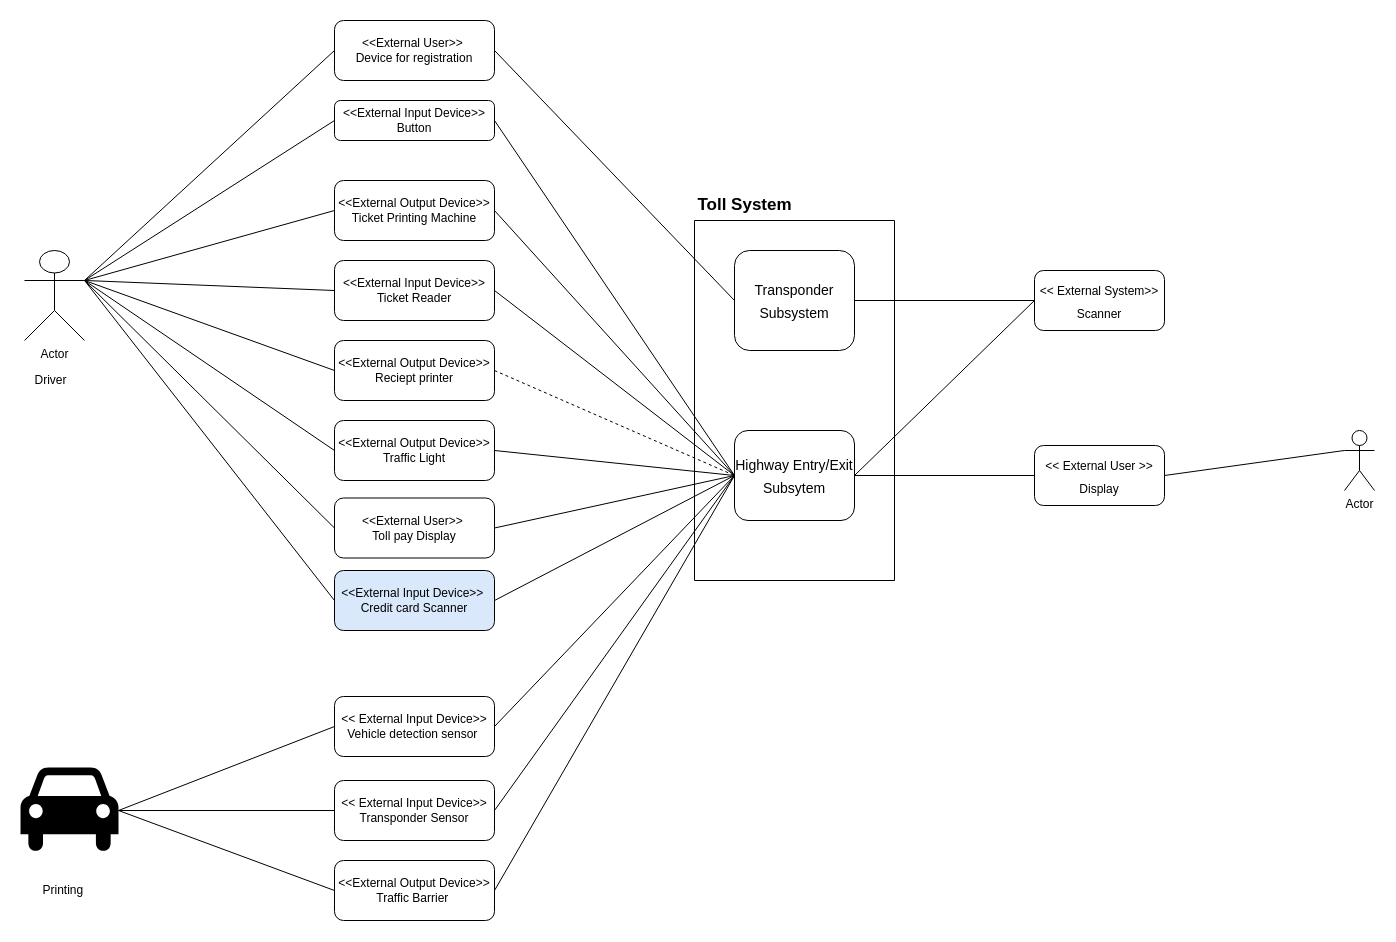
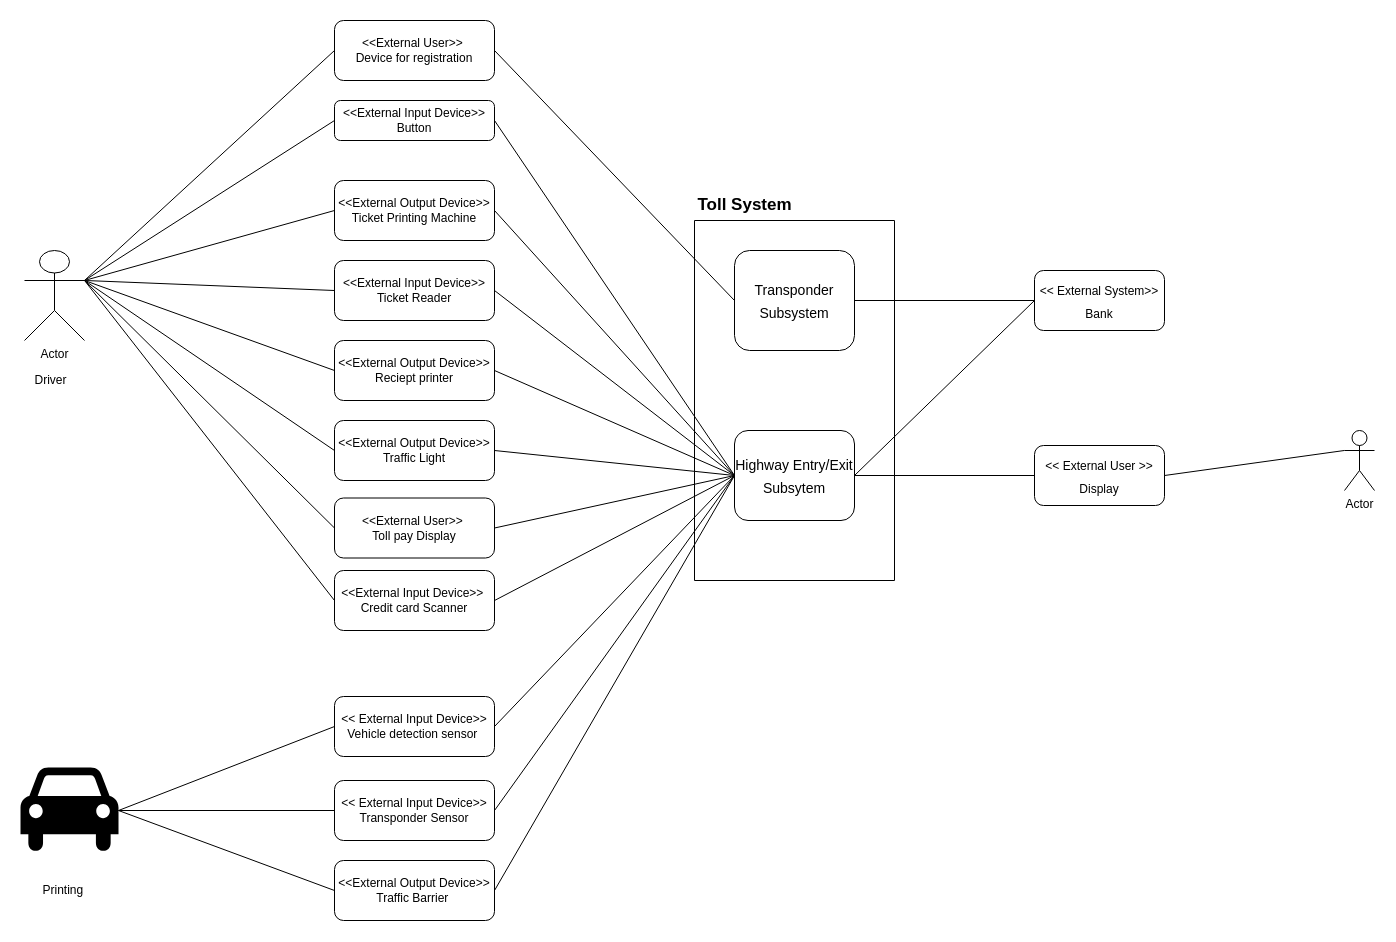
- <mxCell id="38" value="&lt;font style=&quot;font-size: 12px;&quot;&gt;&amp;lt;&amp;lt; External System&amp;gt;&amp;gt;&lt;br&gt;Scanner&lt;br&gt;&lt;/font&gt;" style="rounded=1;whiteSpace=wrap;html=1;strokeWidth=1;fontSize=19;" parent="1" vertex="1"><mxGeometry x="1034" y="270" width="130" height="60" as="geometry" /></mxCell>
+ <mxCell id="38" value="&lt;font style=&quot;font-size: 12px;&quot;&gt;&amp;lt;&amp;lt; External System&amp;gt;&amp;gt;&lt;br&gt;Bank&lt;br&gt;&lt;/font&gt;" style="rounded=1;whiteSpace=wrap;html=1;strokeWidth=1;fontSize=19;" parent="1" vertex="1"><mxGeometry x="1034" y="270" width="130" height="60" as="geometry" /></mxCell>
- <mxCell id="36" value="" style="endArrow=none;html=1;rounded=0;fontSize=19;exitX=1;exitY=0.5;exitDx=0;exitDy=0;entryX=0;entryY=0.5;entryDx=0;entryDy=0;dashed=1;" parent="1" source="12" target="28" edge="1"><mxGeometry width="50" height="50" relative="1" as="geometry"><mxPoint x="724" y="390" as="sourcePoint" /><mxPoint x="774" y="340" as="targetPoint" /></mxGeometry></mxCell>
+ <mxCell id="36" value="" style="endArrow=none;html=1;rounded=0;fontSize=19;exitX=1;exitY=0.5;exitDx=0;exitDy=0;entryX=0;entryY=0.5;entryDx=0;entryDy=0;" parent="1" source="12" target="28" edge="1"><mxGeometry width="50" height="50" relative="1" as="geometry"><mxPoint x="724" y="390" as="sourcePoint" /><mxPoint x="774" y="340" as="targetPoint" /></mxGeometry></mxCell>
- <mxCell id="48" value="&amp;lt;&amp;lt;External Input Device&amp;gt;&amp;gt;&amp;nbsp;&lt;br&gt;Credit card Scanner" style="rounded=1;whiteSpace=wrap;html=1;fillColor=#dae8fc;" vertex="1" parent="1"><mxGeometry x="334" y="570" width="160" height="60" as="geometry" /></mxCell>
+ <mxCell id="48" value="&amp;lt;&amp;lt;External Input Device&amp;gt;&amp;gt;&amp;nbsp;&lt;br&gt;Credit card Scanner" style="rounded=1;whiteSpace=wrap;html=1;" vertex="1" parent="1"><mxGeometry x="334" y="570" width="160" height="60" as="geometry" /></mxCell>
